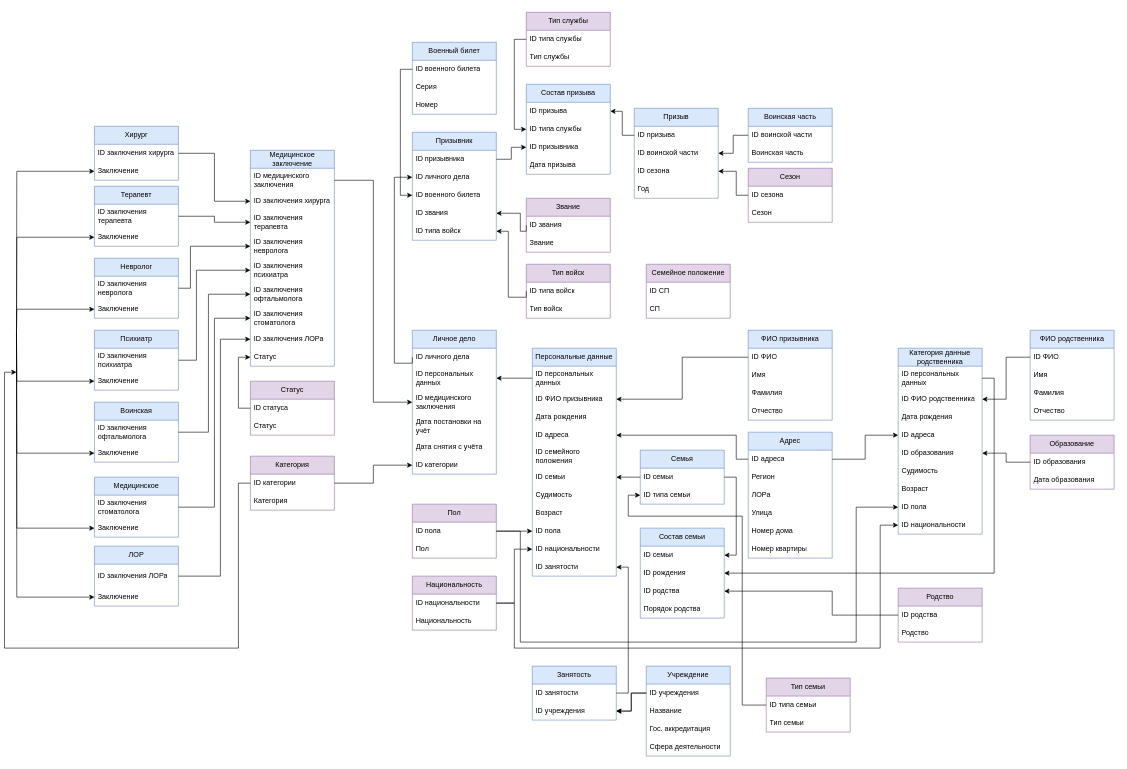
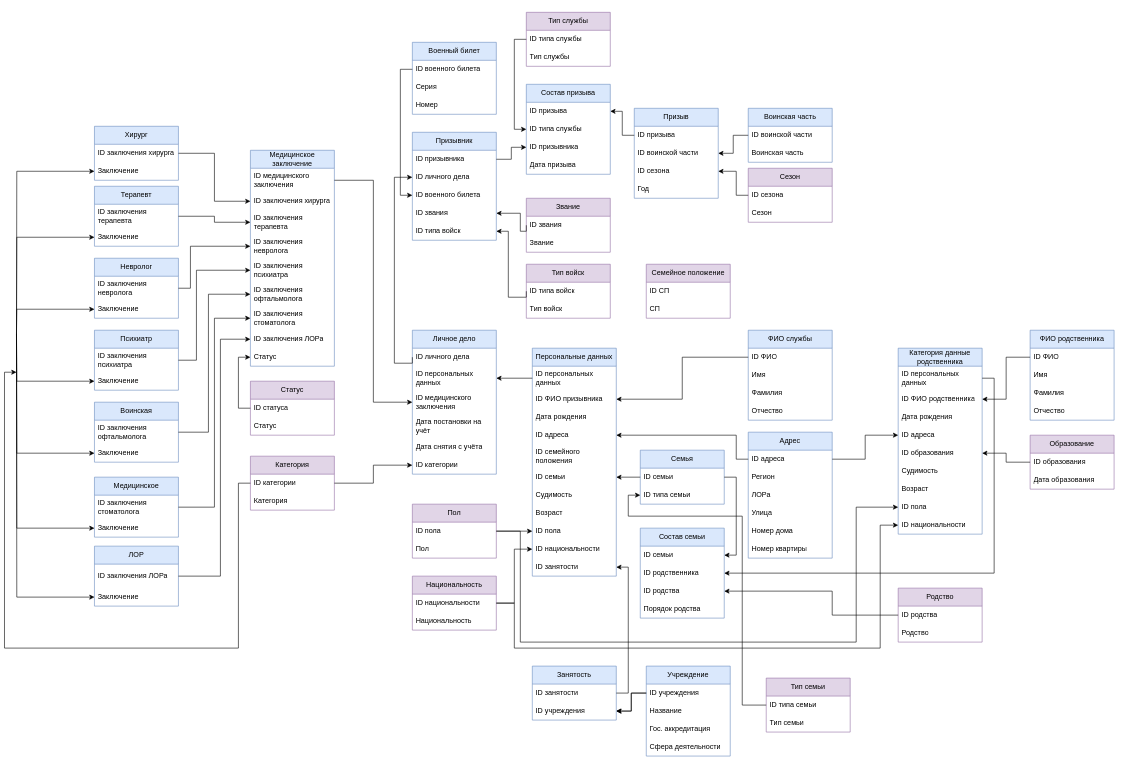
- <mxCell id="62" value="ФИО призывника" style="swimlane;fontStyle=0;childLayout=stackLayout;horizontal=1;startSize=30;horizontalStack=0;resizeParent=1;resizeParentMax=0;resizeLast=0;collapsible=1;marginBottom=0;whiteSpace=wrap;html=1;fillColor=#dae8fc;strokeColor=#6c8ebf;" parent="1" vertex="1"><mxGeometry x="1240" y="550" width="140" height="150" as="geometry" /></mxCell>
+ <mxCell id="62" value="ФИО службы" style="swimlane;fontStyle=0;childLayout=stackLayout;horizontal=1;startSize=30;horizontalStack=0;resizeParent=1;resizeParentMax=0;resizeLast=0;collapsible=1;marginBottom=0;whiteSpace=wrap;html=1;fillColor=#dae8fc;strokeColor=#6c8ebf;" parent="1" vertex="1"><mxGeometry x="1240" y="550" width="140" height="150" as="geometry" /></mxCell>
- <mxCell id="44" value="Персональные данные" style="swimlane;fontStyle=0;childLayout=stackLayout;horizontal=1;startSize=30;horizontalStack=0;resizeParent=1;resizeParentMax=0;resizeLast=0;collapsible=1;marginBottom=0;whiteSpace=wrap;html=1;fillColor=#dae8fc;strokeColor=#6c8ebf;" parent="1" vertex="1"><mxGeometry x="880" y="580" width="140" height="380" as="geometry" /></mxCell>
+ <mxCell id="44" value="Персональные данных" style="swimlane;fontStyle=0;childLayout=stackLayout;horizontal=1;startSize=30;horizontalStack=0;resizeParent=1;resizeParentMax=0;resizeLast=0;collapsible=1;marginBottom=0;whiteSpace=wrap;html=1;fillColor=#dae8fc;strokeColor=#6c8ebf;" parent="1" vertex="1"><mxGeometry x="880" y="580" width="140" height="380" as="geometry" /></mxCell>
- <mxCell id="85" value="ID рождения" style="text;strokeColor=none;fillColor=none;align=left;verticalAlign=middle;spacingLeft=4;spacingRight=4;overflow=hidden;points=[[0,0.5],[1,0.5]];portConstraint=eastwest;rotatable=0;whiteSpace=wrap;html=1;" parent="83" vertex="1"><mxGeometry y="60" width="140" height="30" as="geometry" /></mxCell>
+ <mxCell id="85" value="ID родственника" style="text;strokeColor=none;fillColor=none;align=left;verticalAlign=middle;spacingLeft=4;spacingRight=4;overflow=hidden;points=[[0,0.5],[1,0.5]];portConstraint=eastwest;rotatable=0;whiteSpace=wrap;html=1;" parent="83" vertex="1"><mxGeometry y="60" width="140" height="30" as="geometry" /></mxCell>
